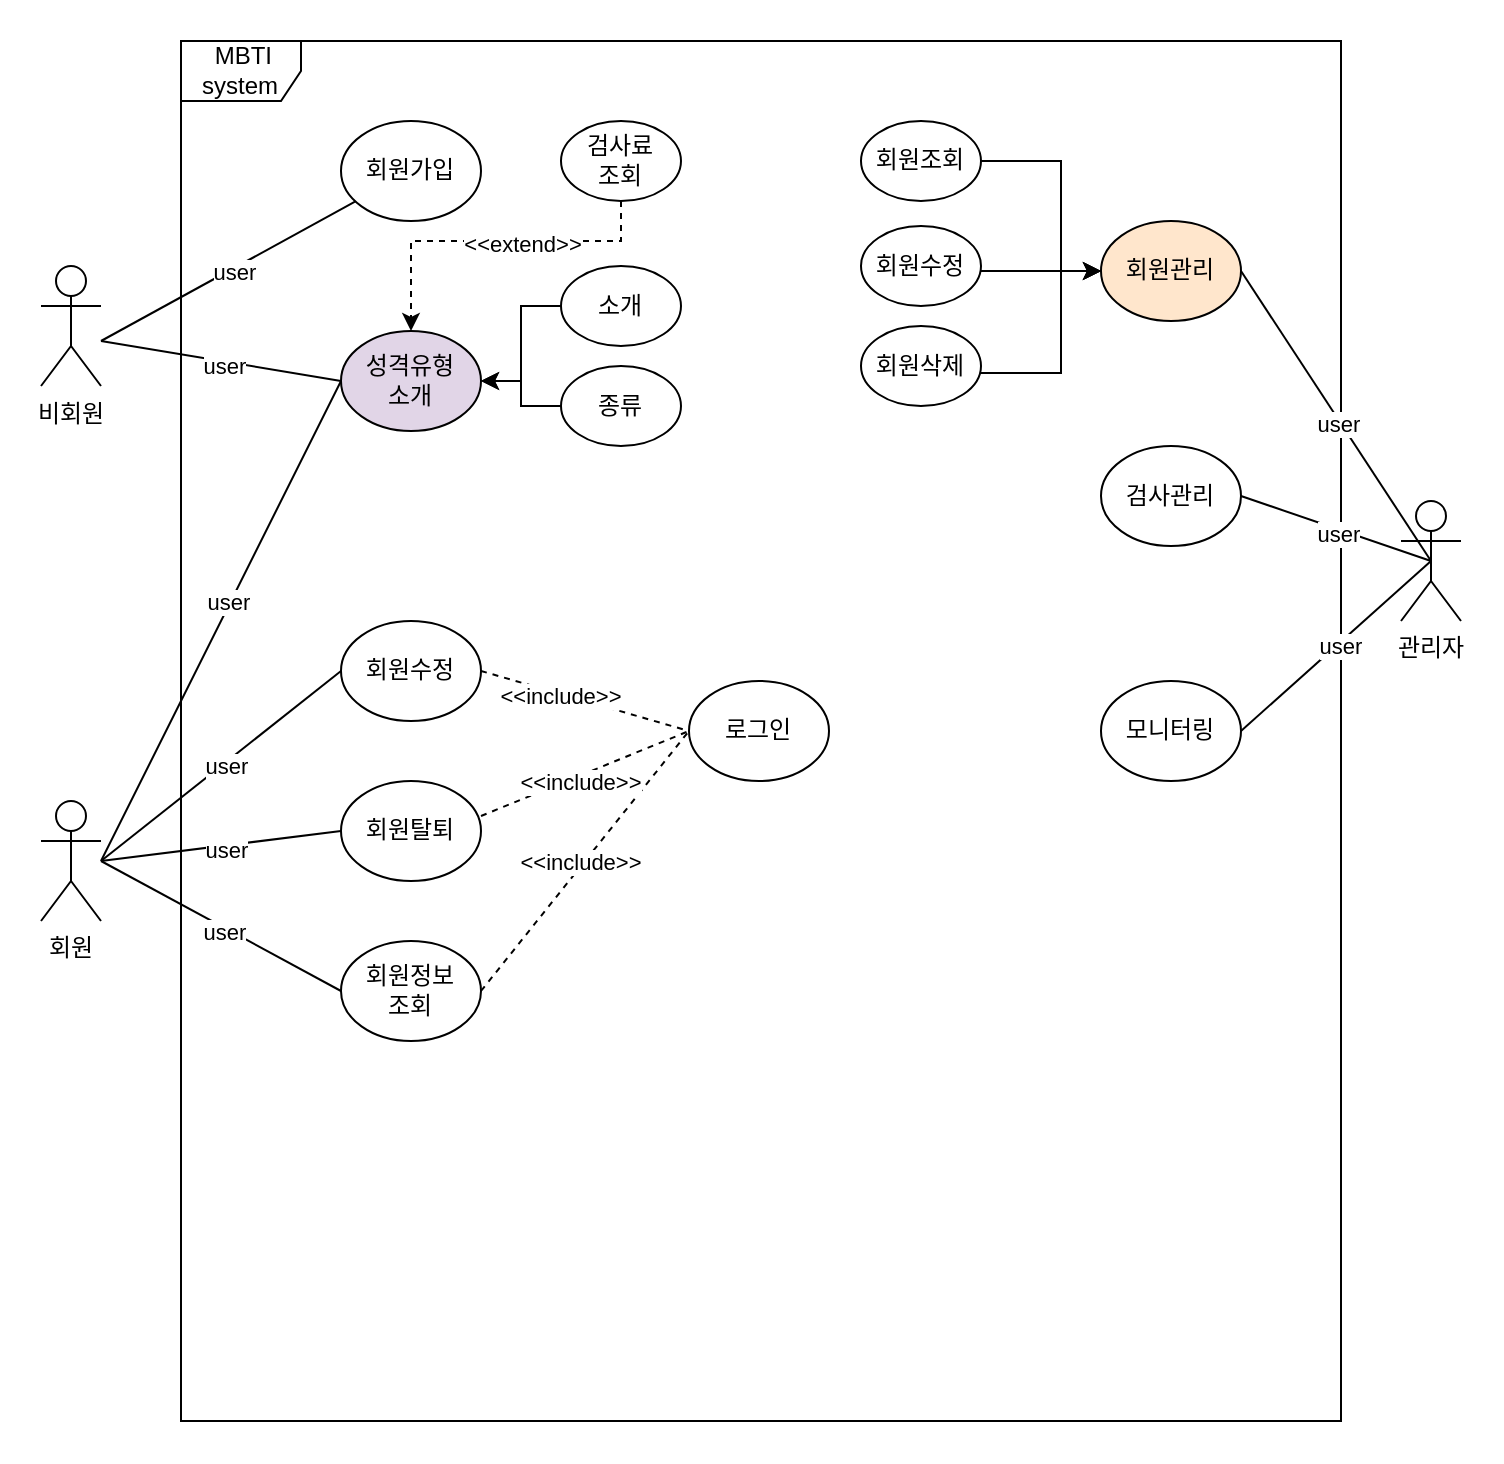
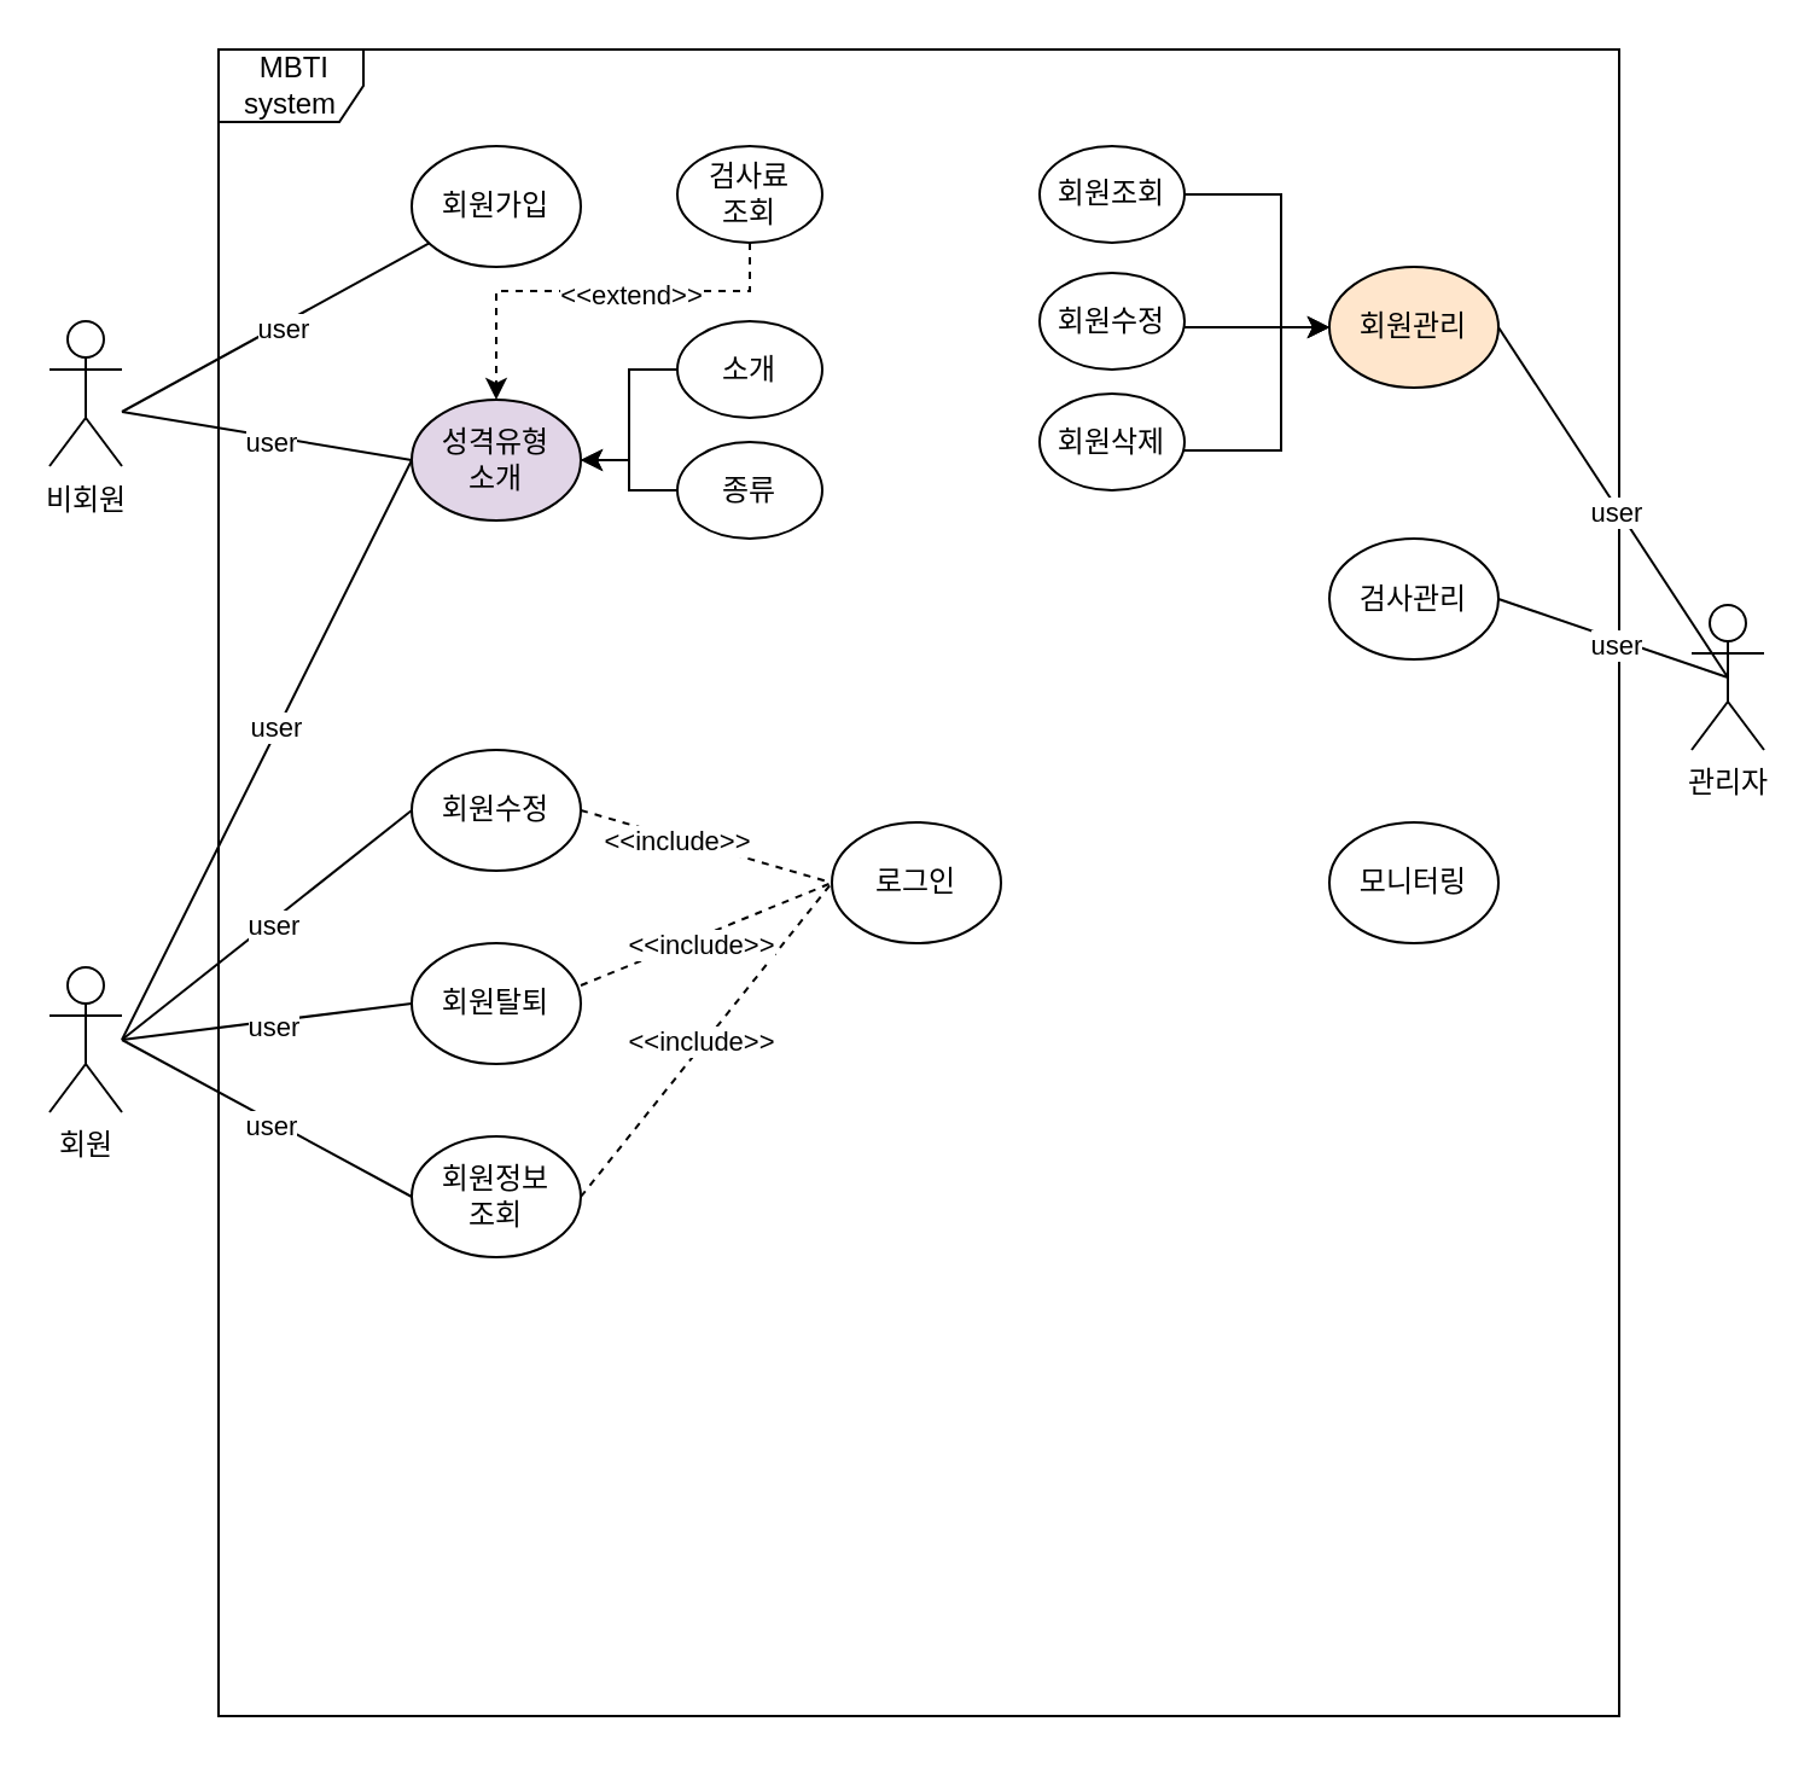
- <mxCell id="40" value="" style="endArrow=none;html=1;rounded=0;exitX=1;exitY=0.5;exitDx=0;exitDy=0;entryX=0.5;entryY=0.5;entryDx=0;entryDy=0;entryPerimeter=0;" edge="1" parent="1" source="39" target="4"><mxGeometry width="50" height="50" relative="1" as="geometry"><mxPoint x="510" y="400" as="sourcePoint" /><mxPoint x="630" y="465" as="targetPoint" /></mxGeometry></mxCell>
- <mxCell id="41" value="user" style="edgeLabel;html=1;align=center;verticalAlign=middle;resizable=0;points=[];" vertex="1" connectable="0" parent="40"><mxGeometry x="0.037" y="-1" relative="1" as="geometry"><mxPoint y="1" as="offset" /></mxGeometry></mxCell>
